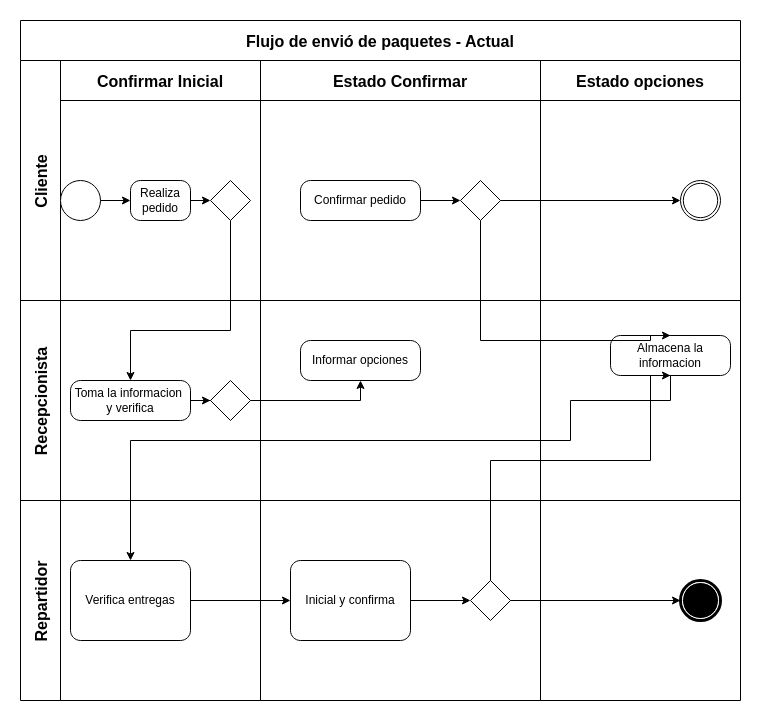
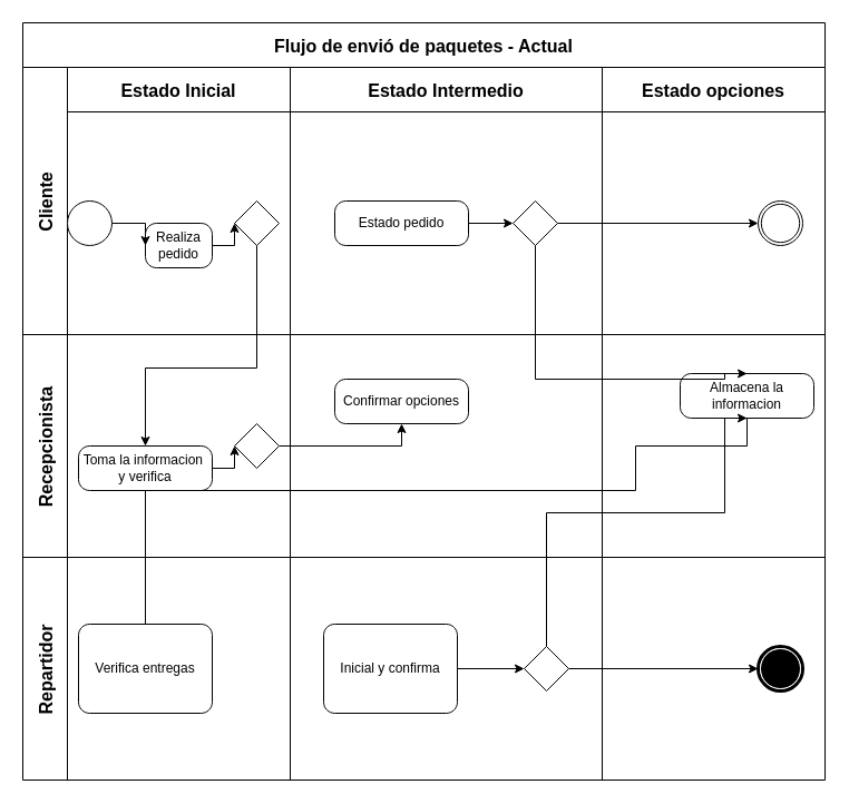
- <mxCell id="4" value="Confirmar Inicial" style="swimlane;swimlaneHead=0;swimlaneBody=0;fontStyle=1;strokeColor=inherit;connectable=0;fillColor=none;startSize=40;collapsible=0;recursiveResize=0;expand=0;fontSize=16;" parent="3" vertex="1"><mxGeometry x="40" width="200" height="240" as="geometry"><mxRectangle width="200" height="240" as="alternateBounds" /></mxGeometry></mxCell>
+ <mxCell id="4" value="Estado Inicial" style="swimlane;swimlaneHead=0;swimlaneBody=0;fontStyle=1;strokeColor=inherit;connectable=0;fillColor=none;startSize=40;collapsible=0;recursiveResize=0;expand=0;fontSize=16;" parent="3" vertex="1"><mxGeometry x="40" width="200" height="240" as="geometry"><mxRectangle width="200" height="240" as="alternateBounds" /></mxGeometry></mxCell>
- <mxCell id="10" value="Estado Confirmar" style="swimlane;swimlaneHead=0;swimlaneBody=0;fontStyle=1;strokeColor=inherit;connectable=0;fillColor=none;startSize=40;collapsible=0;recursiveResize=0;expand=0;fontSize=16;" parent="3" vertex="1"><mxGeometry x="240" width="280" height="240" as="geometry"><mxRectangle width="280" height="240" as="alternateBounds" /></mxGeometry></mxCell>
+ <mxCell id="10" value="Estado Intermedio" style="swimlane;swimlaneHead=0;swimlaneBody=0;fontStyle=1;strokeColor=inherit;connectable=0;fillColor=none;startSize=40;collapsible=0;recursiveResize=0;expand=0;fontSize=16;" parent="3" vertex="1"><mxGeometry x="240" width="280" height="240" as="geometry"><mxRectangle width="280" height="240" as="alternateBounds" /></mxGeometry></mxCell>
- <mxCell id="6" value="Realiza pedido" style="points=[[0.25,0,0],[0.5,0,0],[0.75,0,0],[1,0.25,0],[1,0.5,0],[1,0.75,0],[0.75,1,0],[0.5,1,0],[0.25,1,0],[0,0.75,0],[0,0.5,0],[0,0.25,0]];shape=mxgraph.bpmn.task;whiteSpace=wrap;rectStyle=rounded;size=10;html=1;container=1;expand=0;collapsible=0;taskMarker=abstract;" parent="4" vertex="1"><mxGeometry x="70" y="120" width="60" height="40" as="geometry" /></mxCell>
+ <mxCell id="6" value="Realiza pedido" style="points=[[0.25,0,0],[0.5,0,0],[0.75,0,0],[1,0.25,0],[1,0.5,0],[1,0.75,0],[0.75,1,0],[0.5,1,0],[0.25,1,0],[0,0.75,0],[0,0.5,0],[0,0.25,0]];shape=mxgraph.bpmn.task;whiteSpace=wrap;rectStyle=rounded;size=10;html=1;container=1;expand=0;collapsible=0;taskMarker=abstract;" parent="4" vertex="1"><mxGeometry x="70" y="140" width="60" height="40" as="geometry" /></mxCell>
- <mxCell id="11" value="Confirmar pedido" style="points=[[0.25,0,0],[0.5,0,0],[0.75,0,0],[1,0.25,0],[1,0.5,0],[1,0.75,0],[0.75,1,0],[0.5,1,0],[0.25,1,0],[0,0.75,0],[0,0.5,0],[0,0.25,0]];shape=mxgraph.bpmn.task;whiteSpace=wrap;rectStyle=rounded;size=10;html=1;container=1;expand=0;collapsible=0;taskMarker=abstract;" parent="10" vertex="1"><mxGeometry x="40" y="120" width="120" height="40" as="geometry" /></mxCell>
+ <mxCell id="11" value="Estado pedido" style="points=[[0.25,0,0],[0.5,0,0],[0.75,0,0],[1,0.25,0],[1,0.5,0],[1,0.75,0],[0.75,1,0],[0.5,1,0],[0.25,1,0],[0,0.75,0],[0,0.5,0],[0,0.25,0]];shape=mxgraph.bpmn.task;whiteSpace=wrap;rectStyle=rounded;size=10;html=1;container=1;expand=0;collapsible=0;taskMarker=abstract;" parent="10" vertex="1"><mxGeometry x="40" y="120" width="120" height="40" as="geometry" /></mxCell>
- <mxCell id="23" value="Informar opciones" style="points=[[0.25,0,0],[0.5,0,0],[0.75,0,0],[1,0.25,0],[1,0.5,0],[1,0.75,0],[0.75,1,0],[0.5,1,0],[0.25,1,0],[0,0.75,0],[0,0.5,0],[0,0.25,0]];shape=mxgraph.bpmn.task;whiteSpace=wrap;rectStyle=rounded;size=10;html=1;container=1;expand=0;collapsible=0;taskMarker=abstract;" parent="22" vertex="1"><mxGeometry x="40" y="40" width="120" height="40" as="geometry" /></mxCell>
+ <mxCell id="23" value="Confirmar opciones" style="points=[[0.25,0,0],[0.5,0,0],[0.75,0,0],[1,0.25,0],[1,0.5,0],[1,0.75,0],[0.75,1,0],[0.5,1,0],[0.25,1,0],[0,0.75,0],[0,0.5,0],[0,0.25,0]];shape=mxgraph.bpmn.task;whiteSpace=wrap;rectStyle=rounded;size=10;html=1;container=1;expand=0;collapsible=0;taskMarker=abstract;" parent="22" vertex="1"><mxGeometry x="40" y="40" width="120" height="40" as="geometry" /></mxCell>
- <mxCell id="19" value="Toma la informacion&amp;nbsp; y verifica" style="points=[[0.25,0,0],[0.5,0,0],[0.75,0,0],[1,0.25,0],[1,0.5,0],[1,0.75,0],[0.75,1,0],[0.5,1,0],[0.25,1,0],[0,0.75,0],[0,0.5,0],[0,0.25,0]];shape=mxgraph.bpmn.task;whiteSpace=wrap;rectStyle=rounded;size=10;html=1;container=1;expand=0;collapsible=0;taskMarker=abstract;" parent="18" vertex="1"><mxGeometry x="10" y="80" width="120" height="40" as="geometry" /></mxCell>
+ <mxCell id="19" value="Toma la informacion&amp;nbsp; y verifica" style="points=[[0.25,0,0],[0.5,0,0],[0.75,0,0],[1,0.25,0],[1,0.5,0],[1,0.75,0],[0.75,1,0],[0.5,1,0],[0.25,1,0],[0,0.75,0],[0,0.5,0],[0,0.25,0]];shape=mxgraph.bpmn.task;whiteSpace=wrap;rectStyle=rounded;size=10;html=1;container=1;expand=0;collapsible=0;taskMarker=abstract;" parent="18" vertex="1"><mxGeometry x="10" y="100" width="120" height="40" as="geometry" /></mxCell>
- <mxCell id="39" style="edgeStyle=orthogonalEdgeStyle;rounded=0;orthogonalLoop=1;jettySize=auto;html=1;entryX=0.5;entryY=0;entryDx=0;entryDy=0;entryPerimeter=0;" parent="2" source="25" target="29" edge="1"><mxGeometry relative="1" as="geometry"><Array as="points"><mxPoint x="550" y="380" /><mxPoint x="550" y="420" /><mxPoint x="110" y="420" /></Array></mxGeometry></mxCell>
+ <mxCell id="39" style="edgeStyle=orthogonalEdgeStyle;rounded=0;orthogonalLoop=1;jettySize=auto;html=1;entryX=0.5;entryY=0;entryDx=0;entryDy=0;entryPerimeter=0;endArrow=none;" parent="2" source="25" target="29" edge="1"><mxGeometry relative="1" as="geometry"><Array as="points"><mxPoint x="550" y="380" /><mxPoint x="550" y="420" /><mxPoint x="110" y="420" /></Array></mxGeometry></mxCell>
- <mxCell id="37" style="edgeStyle=orthogonalEdgeStyle;rounded=0;orthogonalLoop=1;jettySize=auto;html=1;entryX=0;entryY=0.5;entryDx=0;entryDy=0;entryPerimeter=0;" parent="27" source="29" target="32" edge="1"><mxGeometry relative="1" as="geometry"><mxPoint x="190" y="100" as="targetPoint" /></mxGeometry></mxCell>
